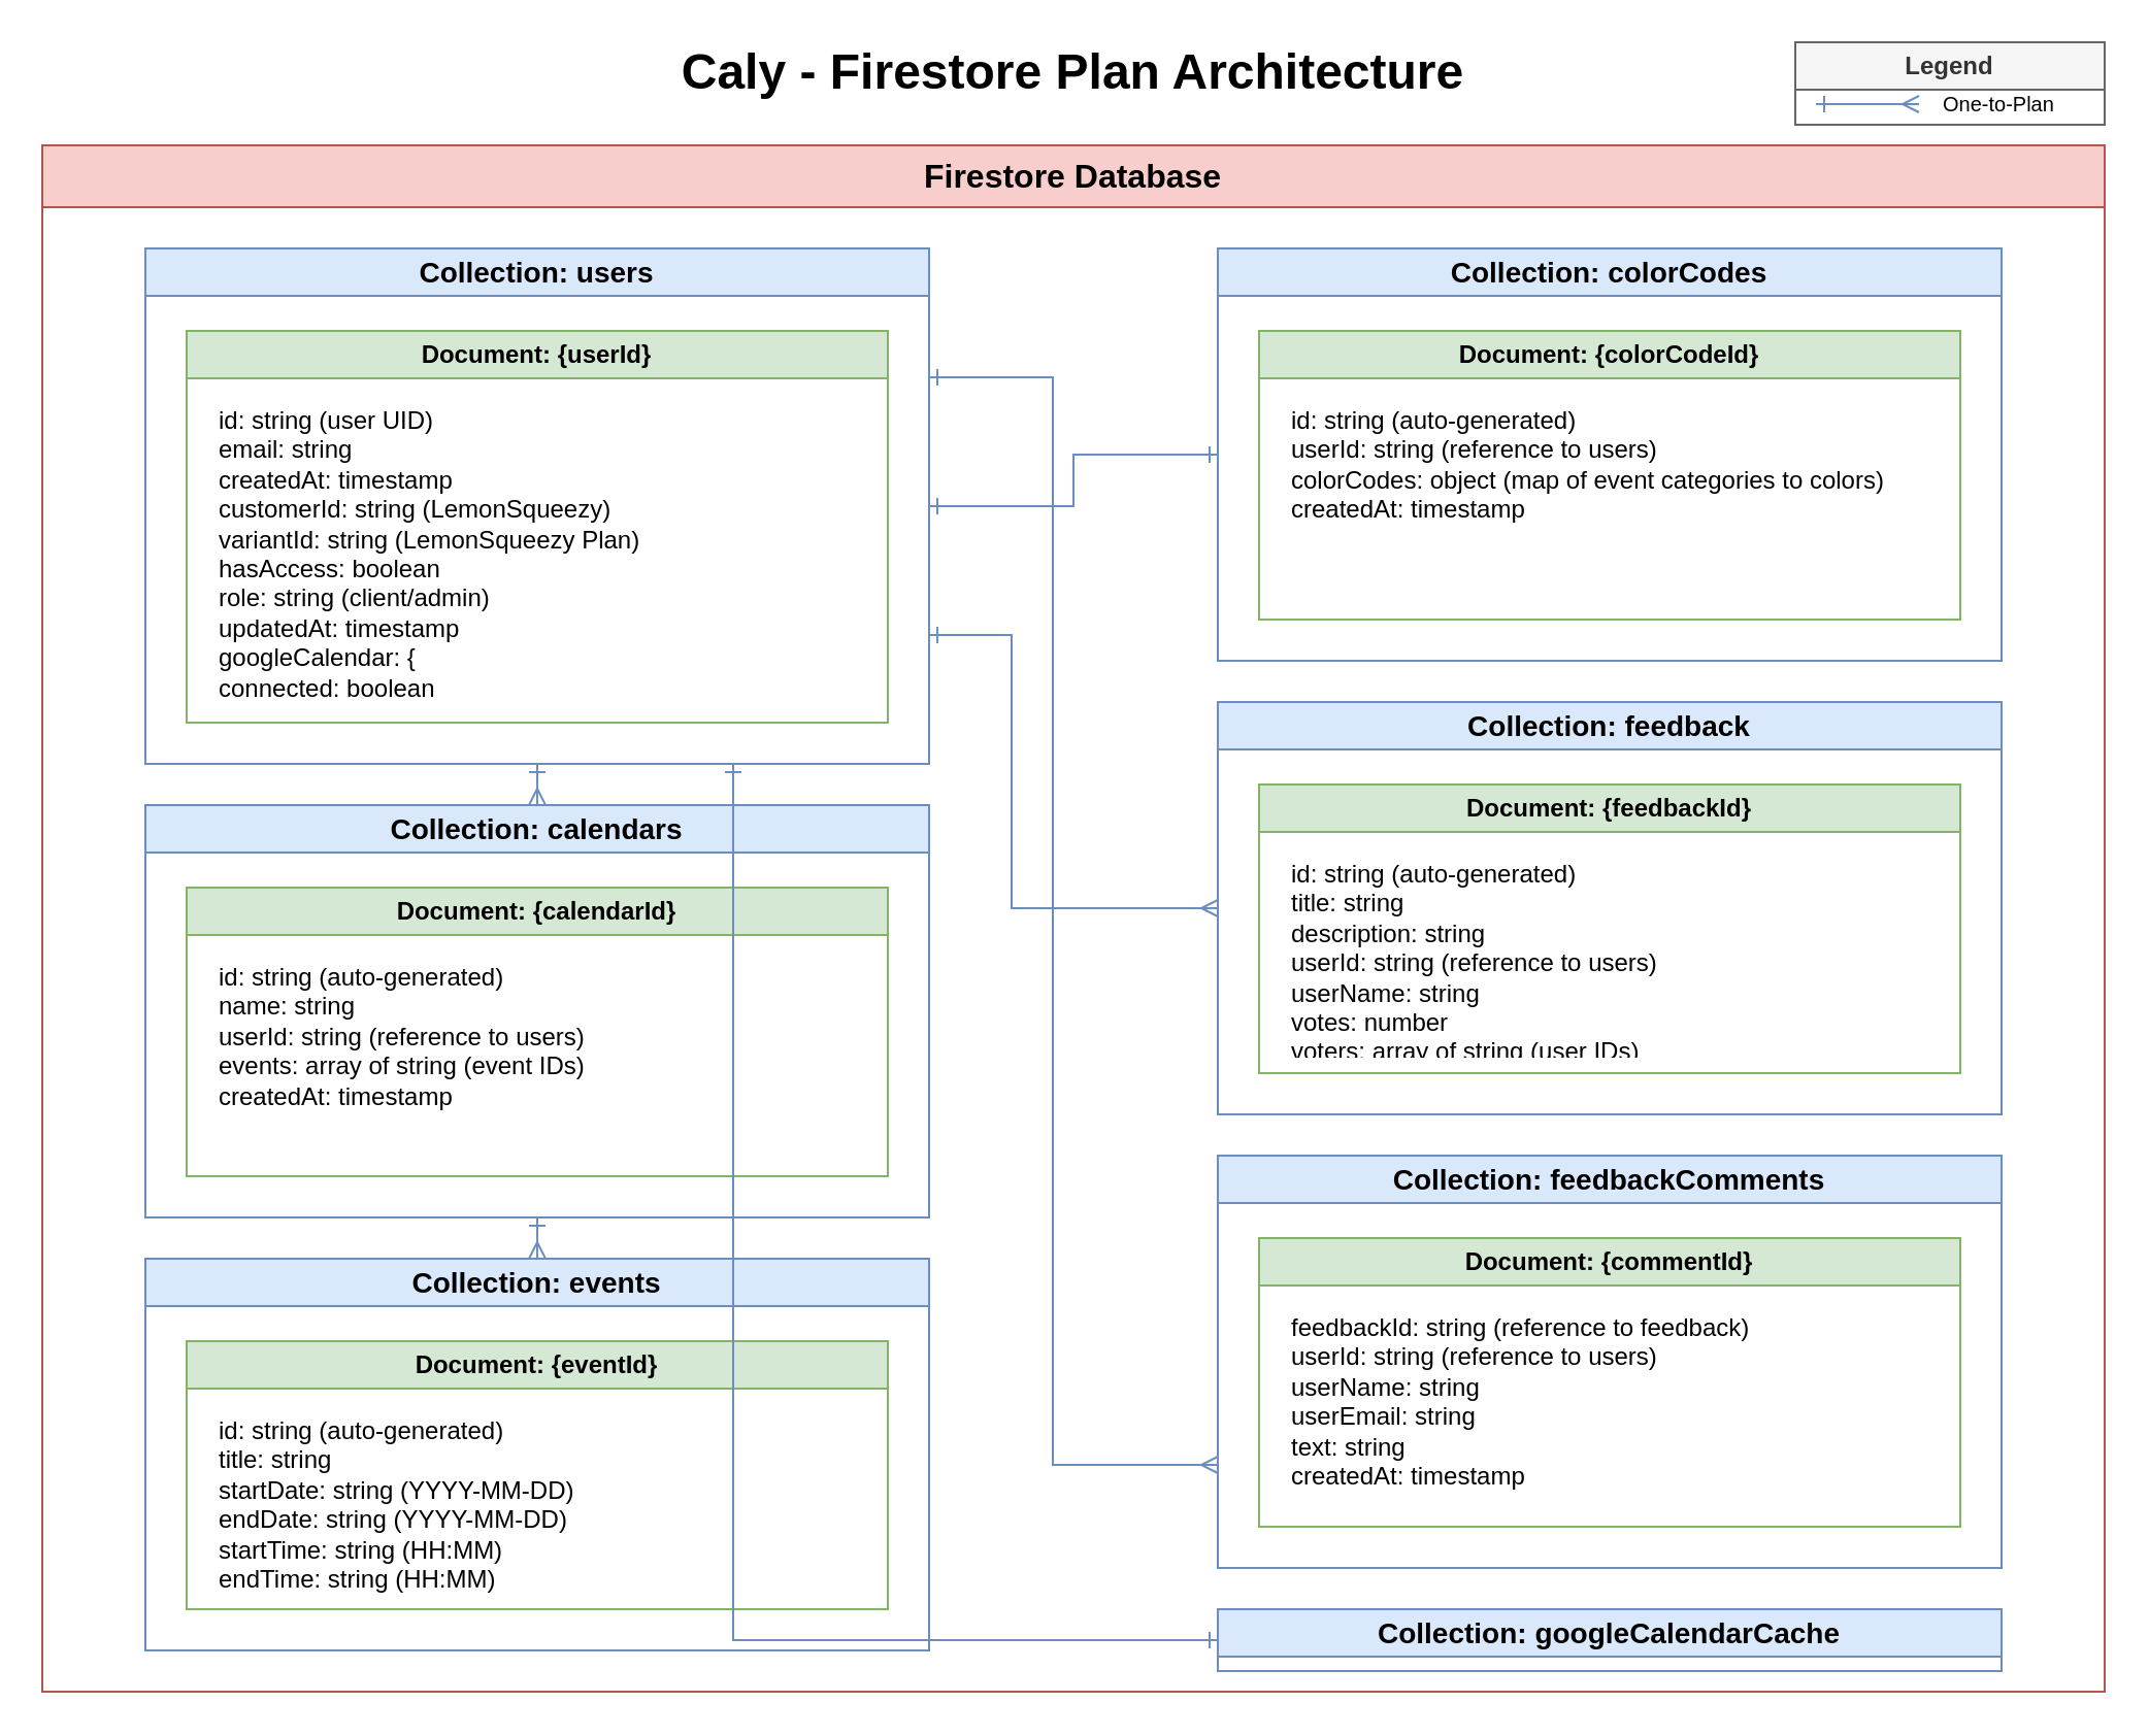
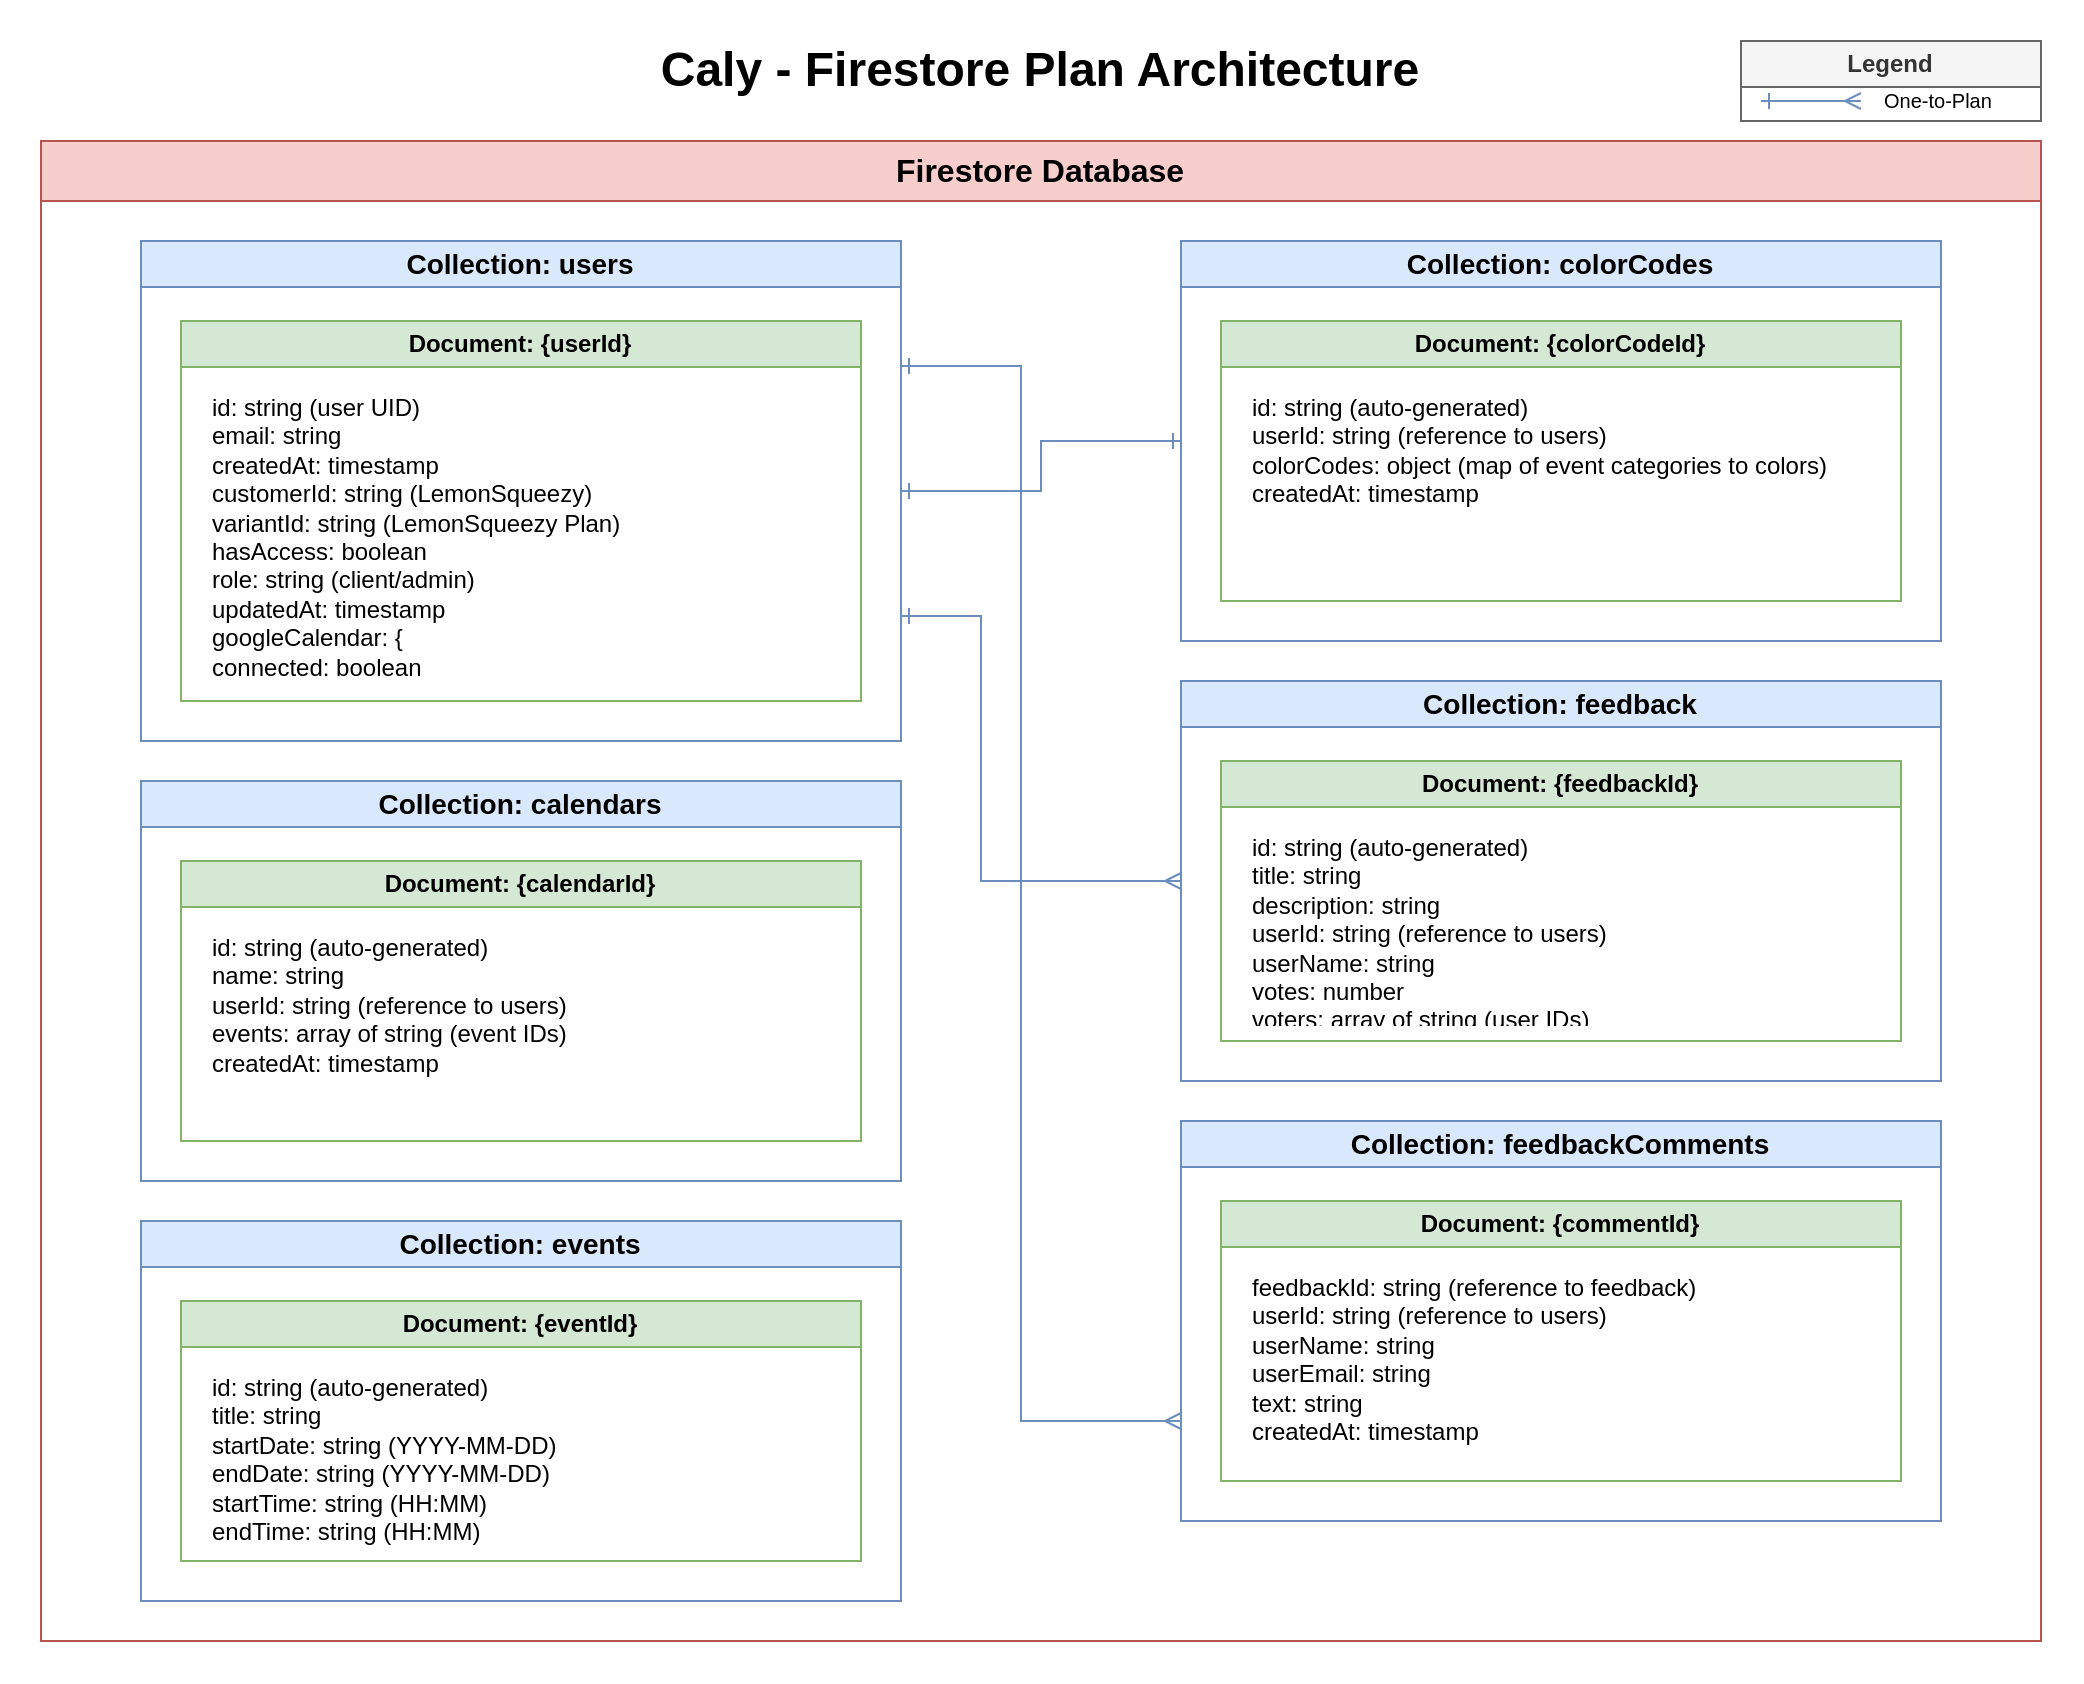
- <mxCell id="23" style="edgeStyle=orthogonalEdgeStyle;rounded=0;orthogonalLoop=1;jettySize=auto;html=1;exitX=0.5;exitY=1;exitDx=0;exitDy=0;entryX=0.5;entryY=0;entryDx=0;entryDy=0;endArrow=ERmany;endFill=0;startArrow=ERone;startFill=0;strokeWidth=1;fillColor=#dae8fc;strokeColor=#6c8ebf;" edge="1" parent="3" source="4" target="7"><mxGeometry relative="1" as="geometry" /></mxCell>
- <mxCell id="24" style="edgeStyle=orthogonalEdgeStyle;rounded=0;orthogonalLoop=1;jettySize=auto;html=1;exitX=0.5;exitY=1;exitDx=0;exitDy=0;entryX=0.5;entryY=0;entryDx=0;entryDy=0;endArrow=ERmany;endFill=0;startArrow=ERone;startFill=0;strokeWidth=1;fillColor=#dae8fc;strokeColor=#6c8ebf;" edge="1" parent="3" source="7" target="10"><mxGeometry relative="1" as="geometry" /></mxCell>
- <mxCell id="28" style="edgeStyle=orthogonalEdgeStyle;rounded=0;orthogonalLoop=1;jettySize=auto;html=1;exitX=0.75;exitY=1;exitDx=0;exitDy=0;entryX=0;entryY=0.5;entryDx=0;entryDy=0;endArrow=ERone;endFill=0;startArrow=ERone;startFill=0;strokeWidth=1;fillColor=#dae8fc;strokeColor=#6c8ebf;" edge="1" parent="3" source="4" target="22"><mxGeometry relative="1" as="geometry"><Array as="points"><mxPoint x="335" y="725" /></Array></mxGeometry></mxCell>
- <mxCell id="22" value="Collection: googleCalendarCache" style="swimlane;whiteSpace=wrap;html=1;fillColor=#dae8fc;strokeColor=#6c8ebf;fontStyle=1;fontSize=14;" vertex="1" parent="3"><mxGeometry x="570" y="710" width="380" height="30" as="geometry" /></mxCell>
